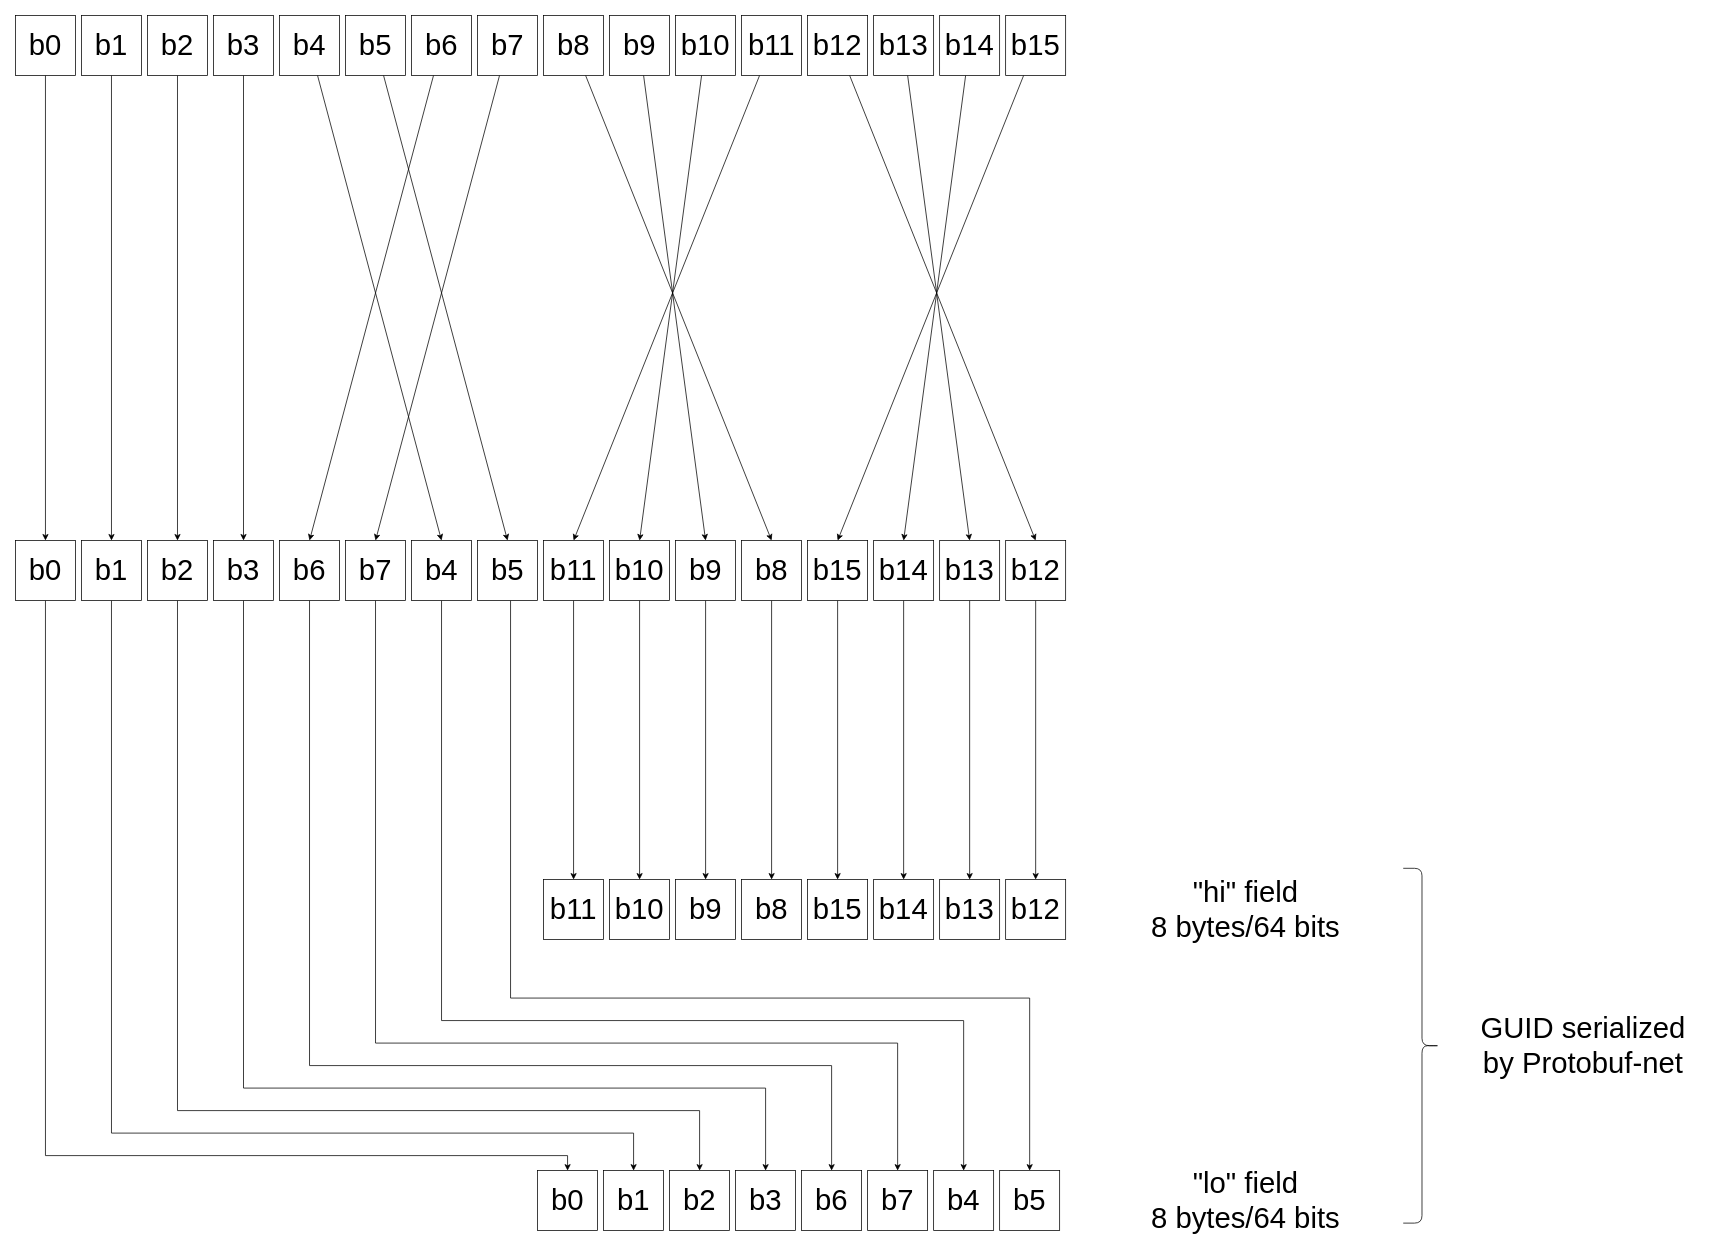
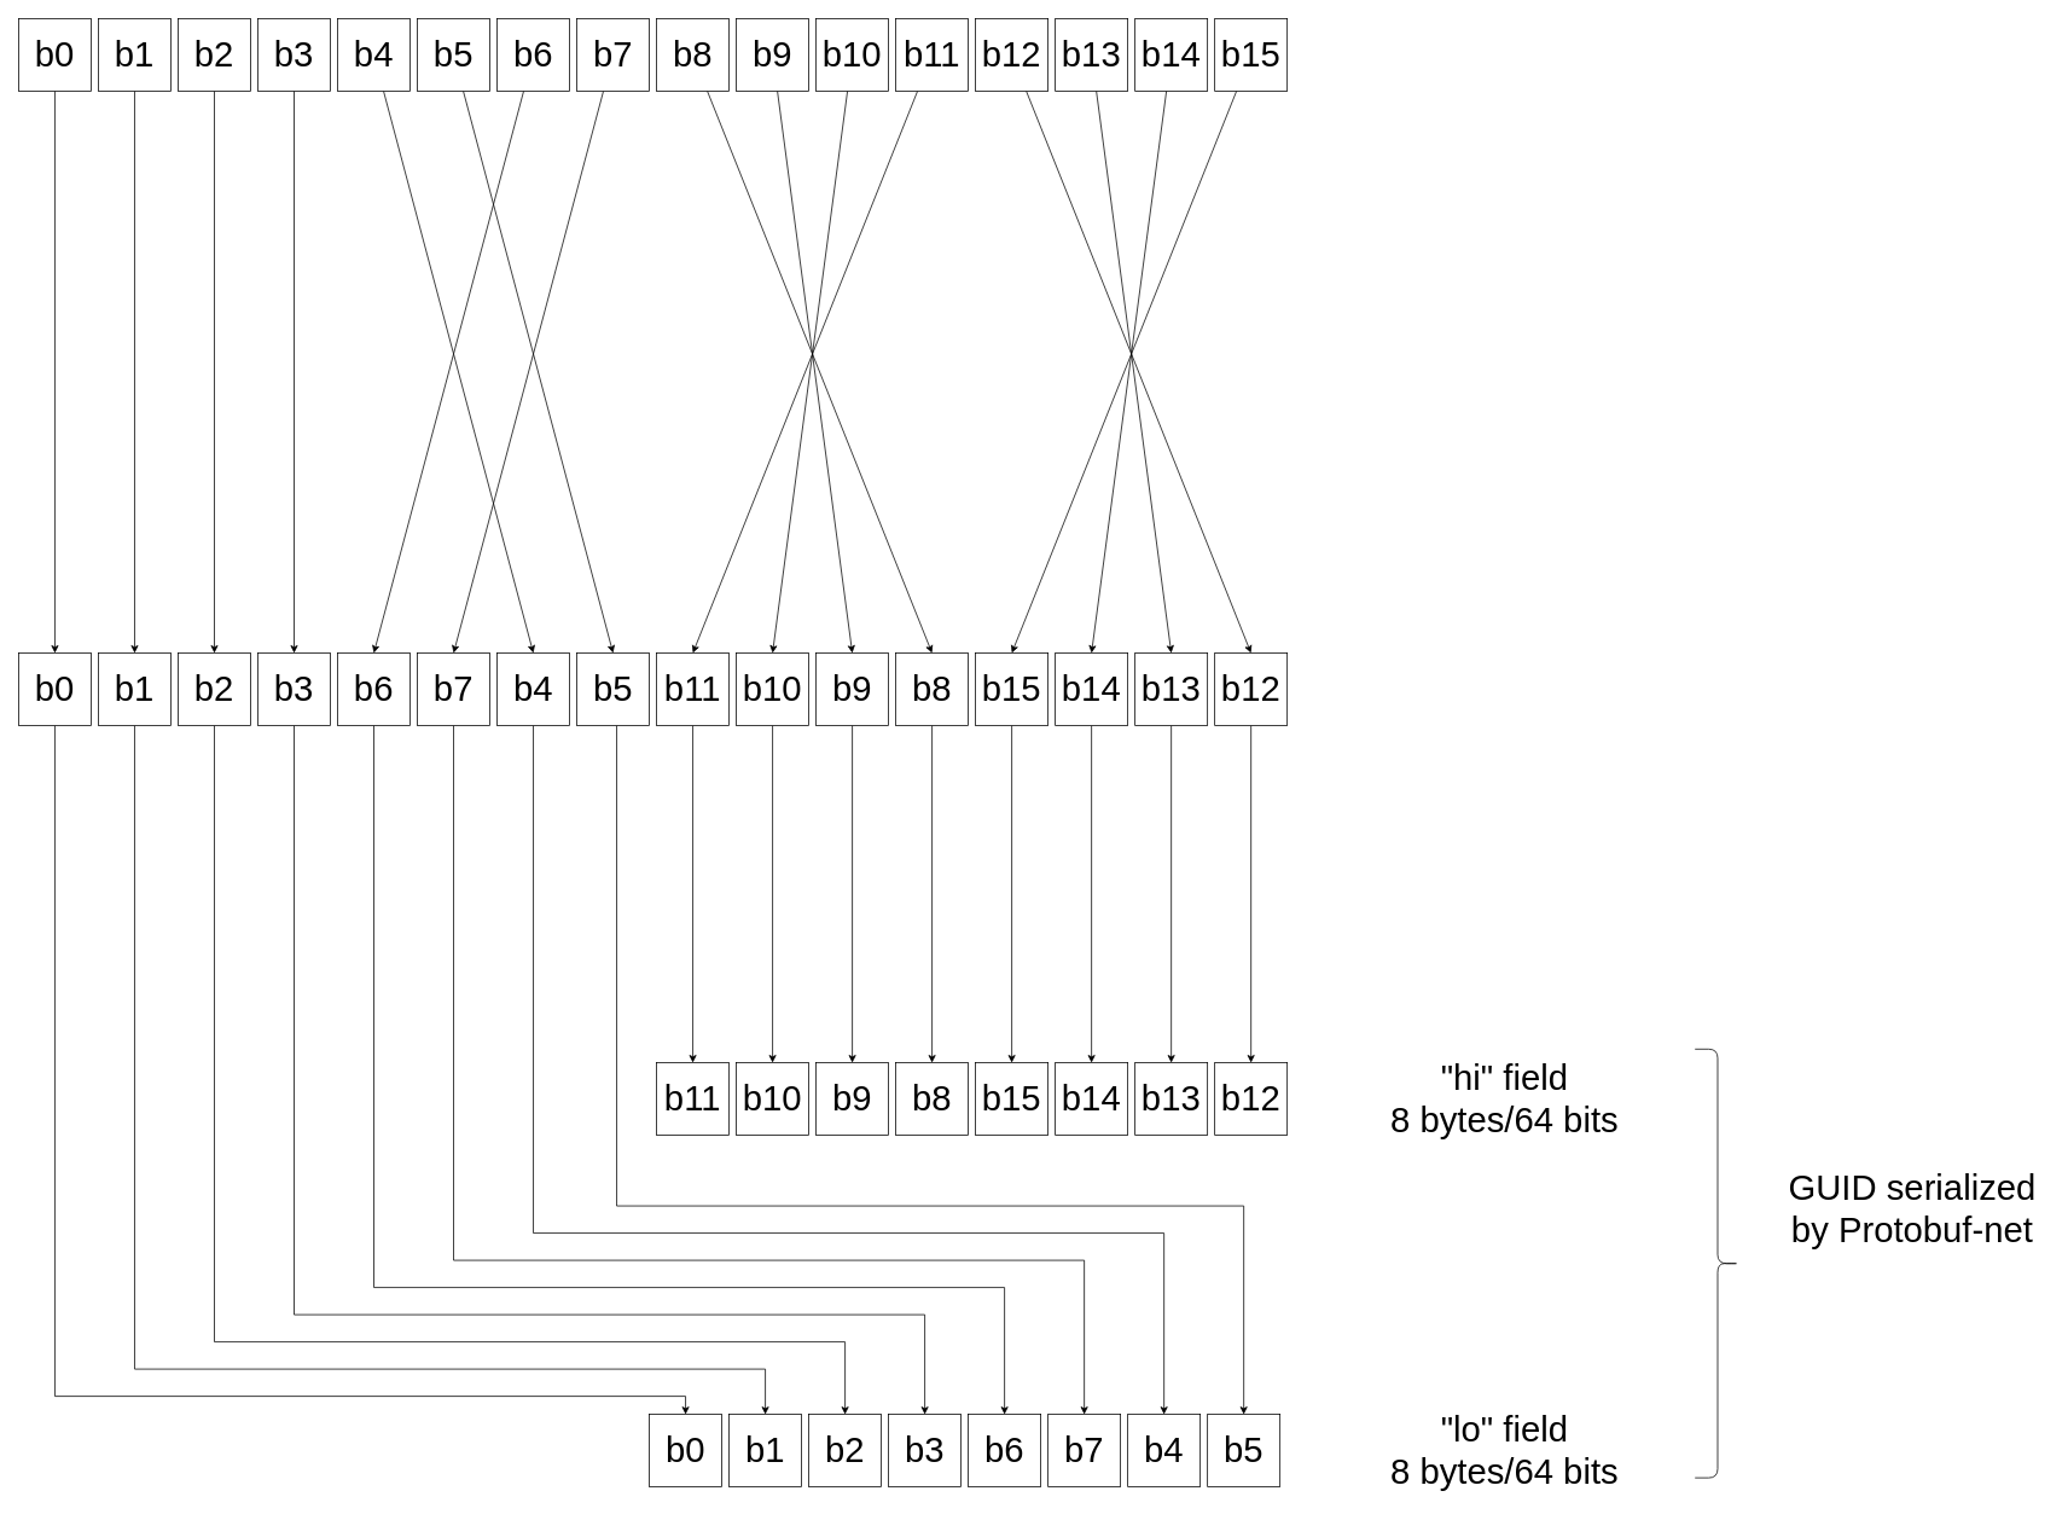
- <mxCell id="85" value="&lt;span style=&quot;font-size: 39px;&quot;&gt;GUID serialized by Protobuf-net&lt;/span&gt;" style="text;html=1;strokeColor=none;fillColor=none;align=center;verticalAlign=middle;whiteSpace=wrap;rounded=0;" vertex="1" parent="1"><mxGeometry x="1960" y="1338.5" width="300" height="110" as="geometry" /></mxCell>
+ <mxCell id="85" value="&lt;span style=&quot;font-size: 39px;&quot;&gt;GUID serialized by Protobuf-net&lt;/span&gt;" style="text;html=1;strokeColor=none;fillColor=none;align=center;verticalAlign=middle;whiteSpace=wrap;rounded=0;" vertex="1" parent="1"><mxGeometry x="1960" y="1278.5" width="300" height="110" as="geometry" /></mxCell>
